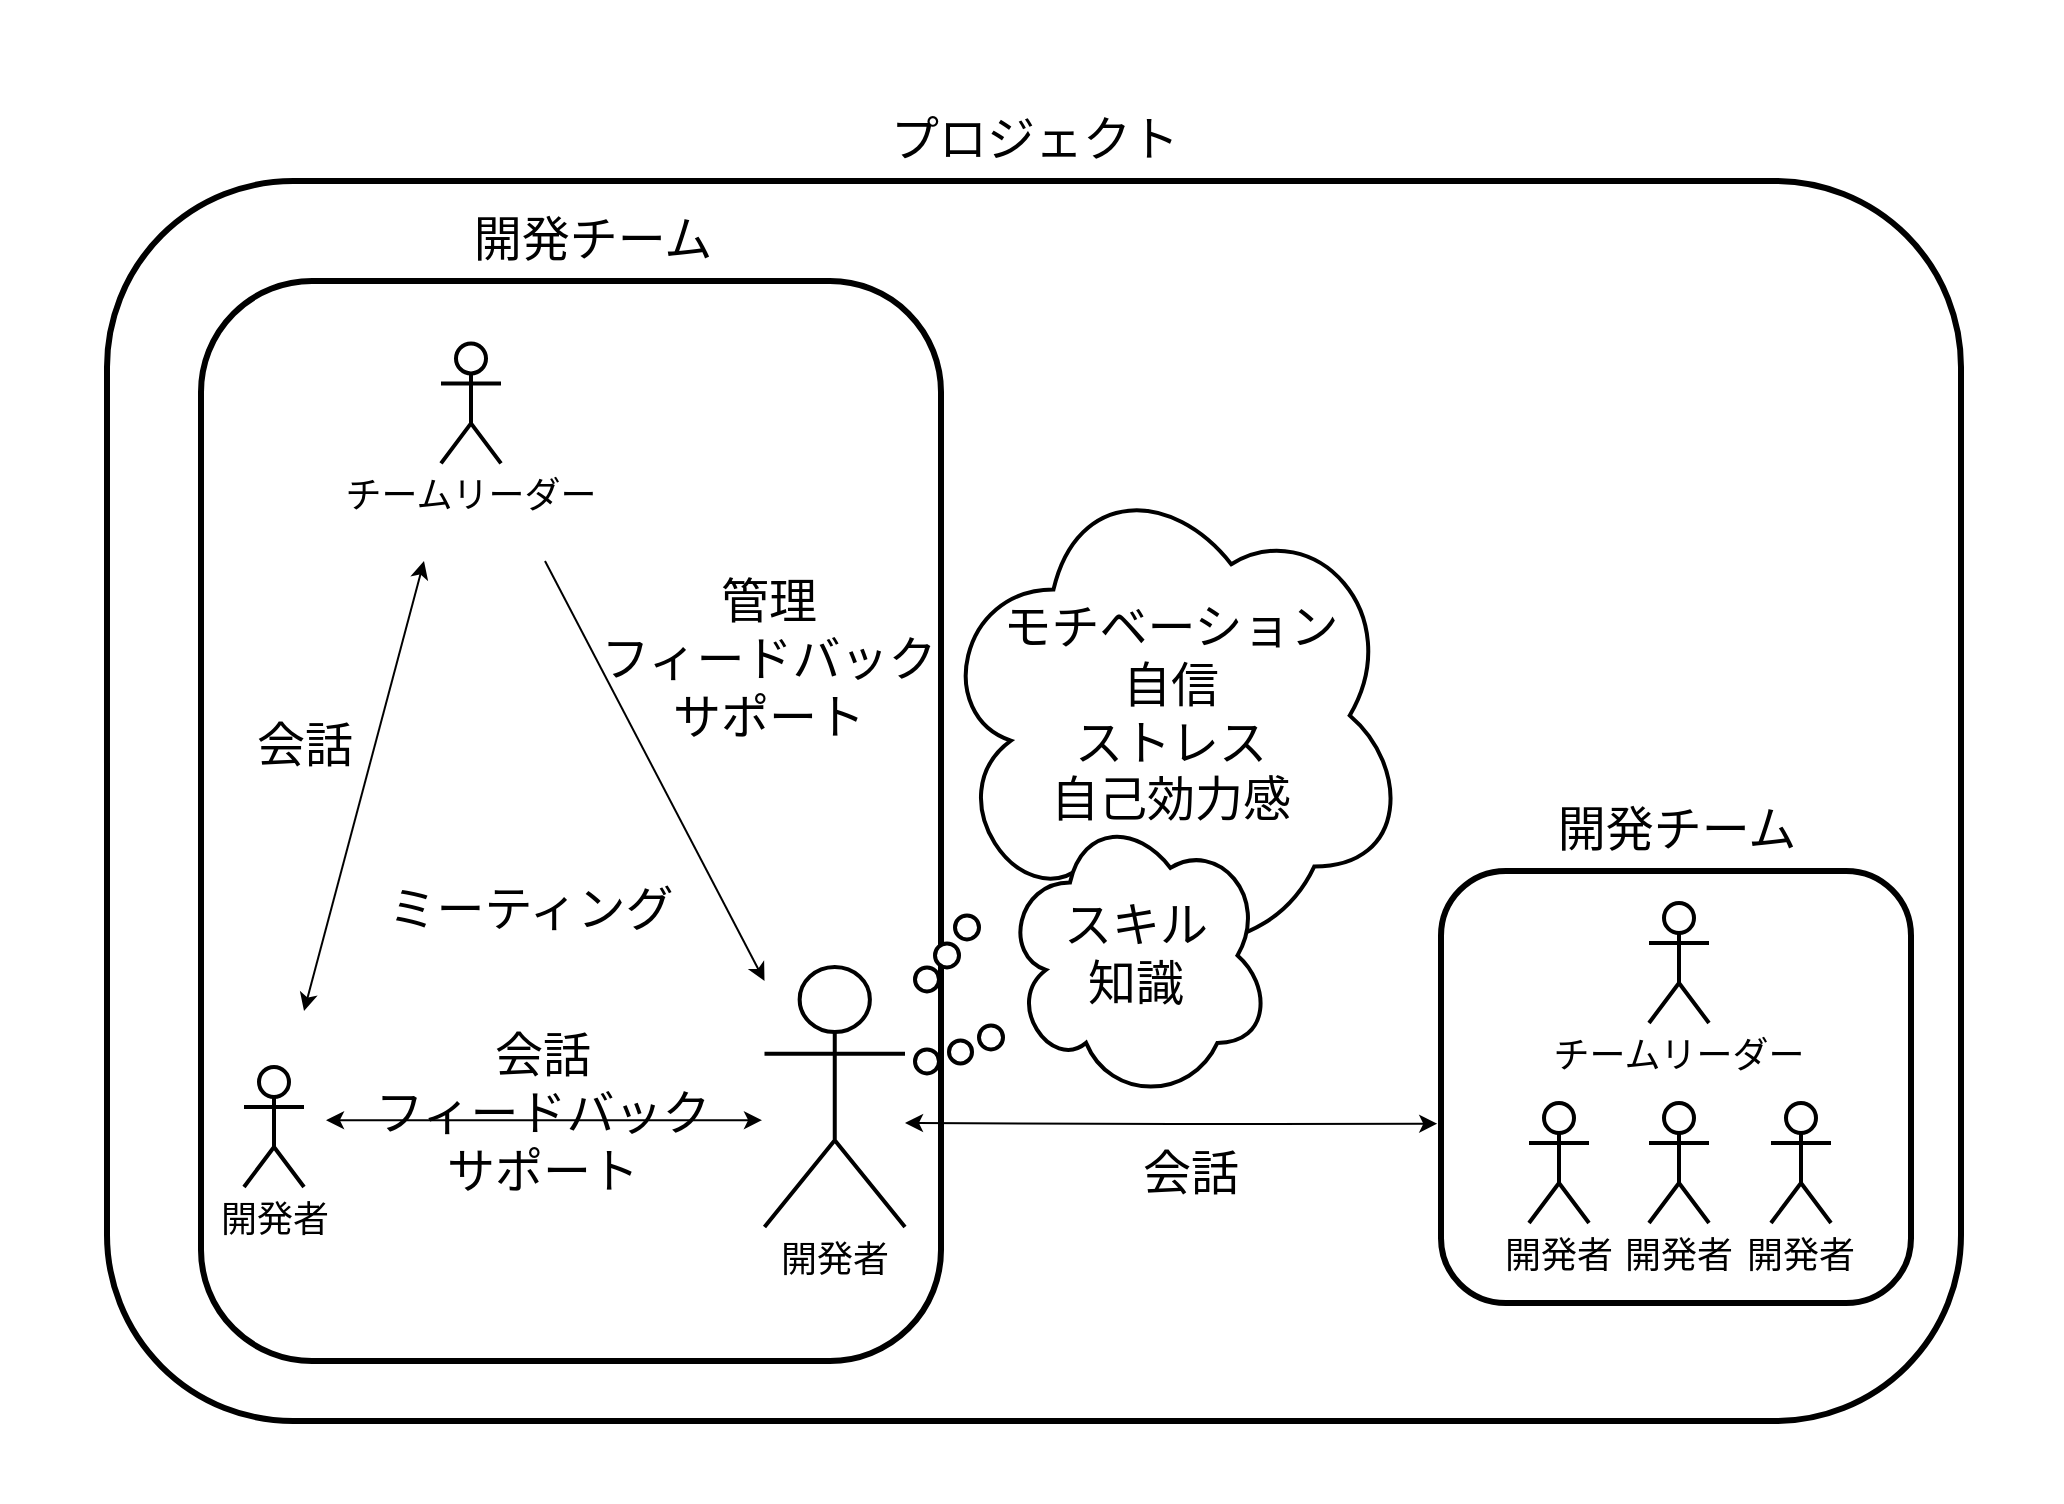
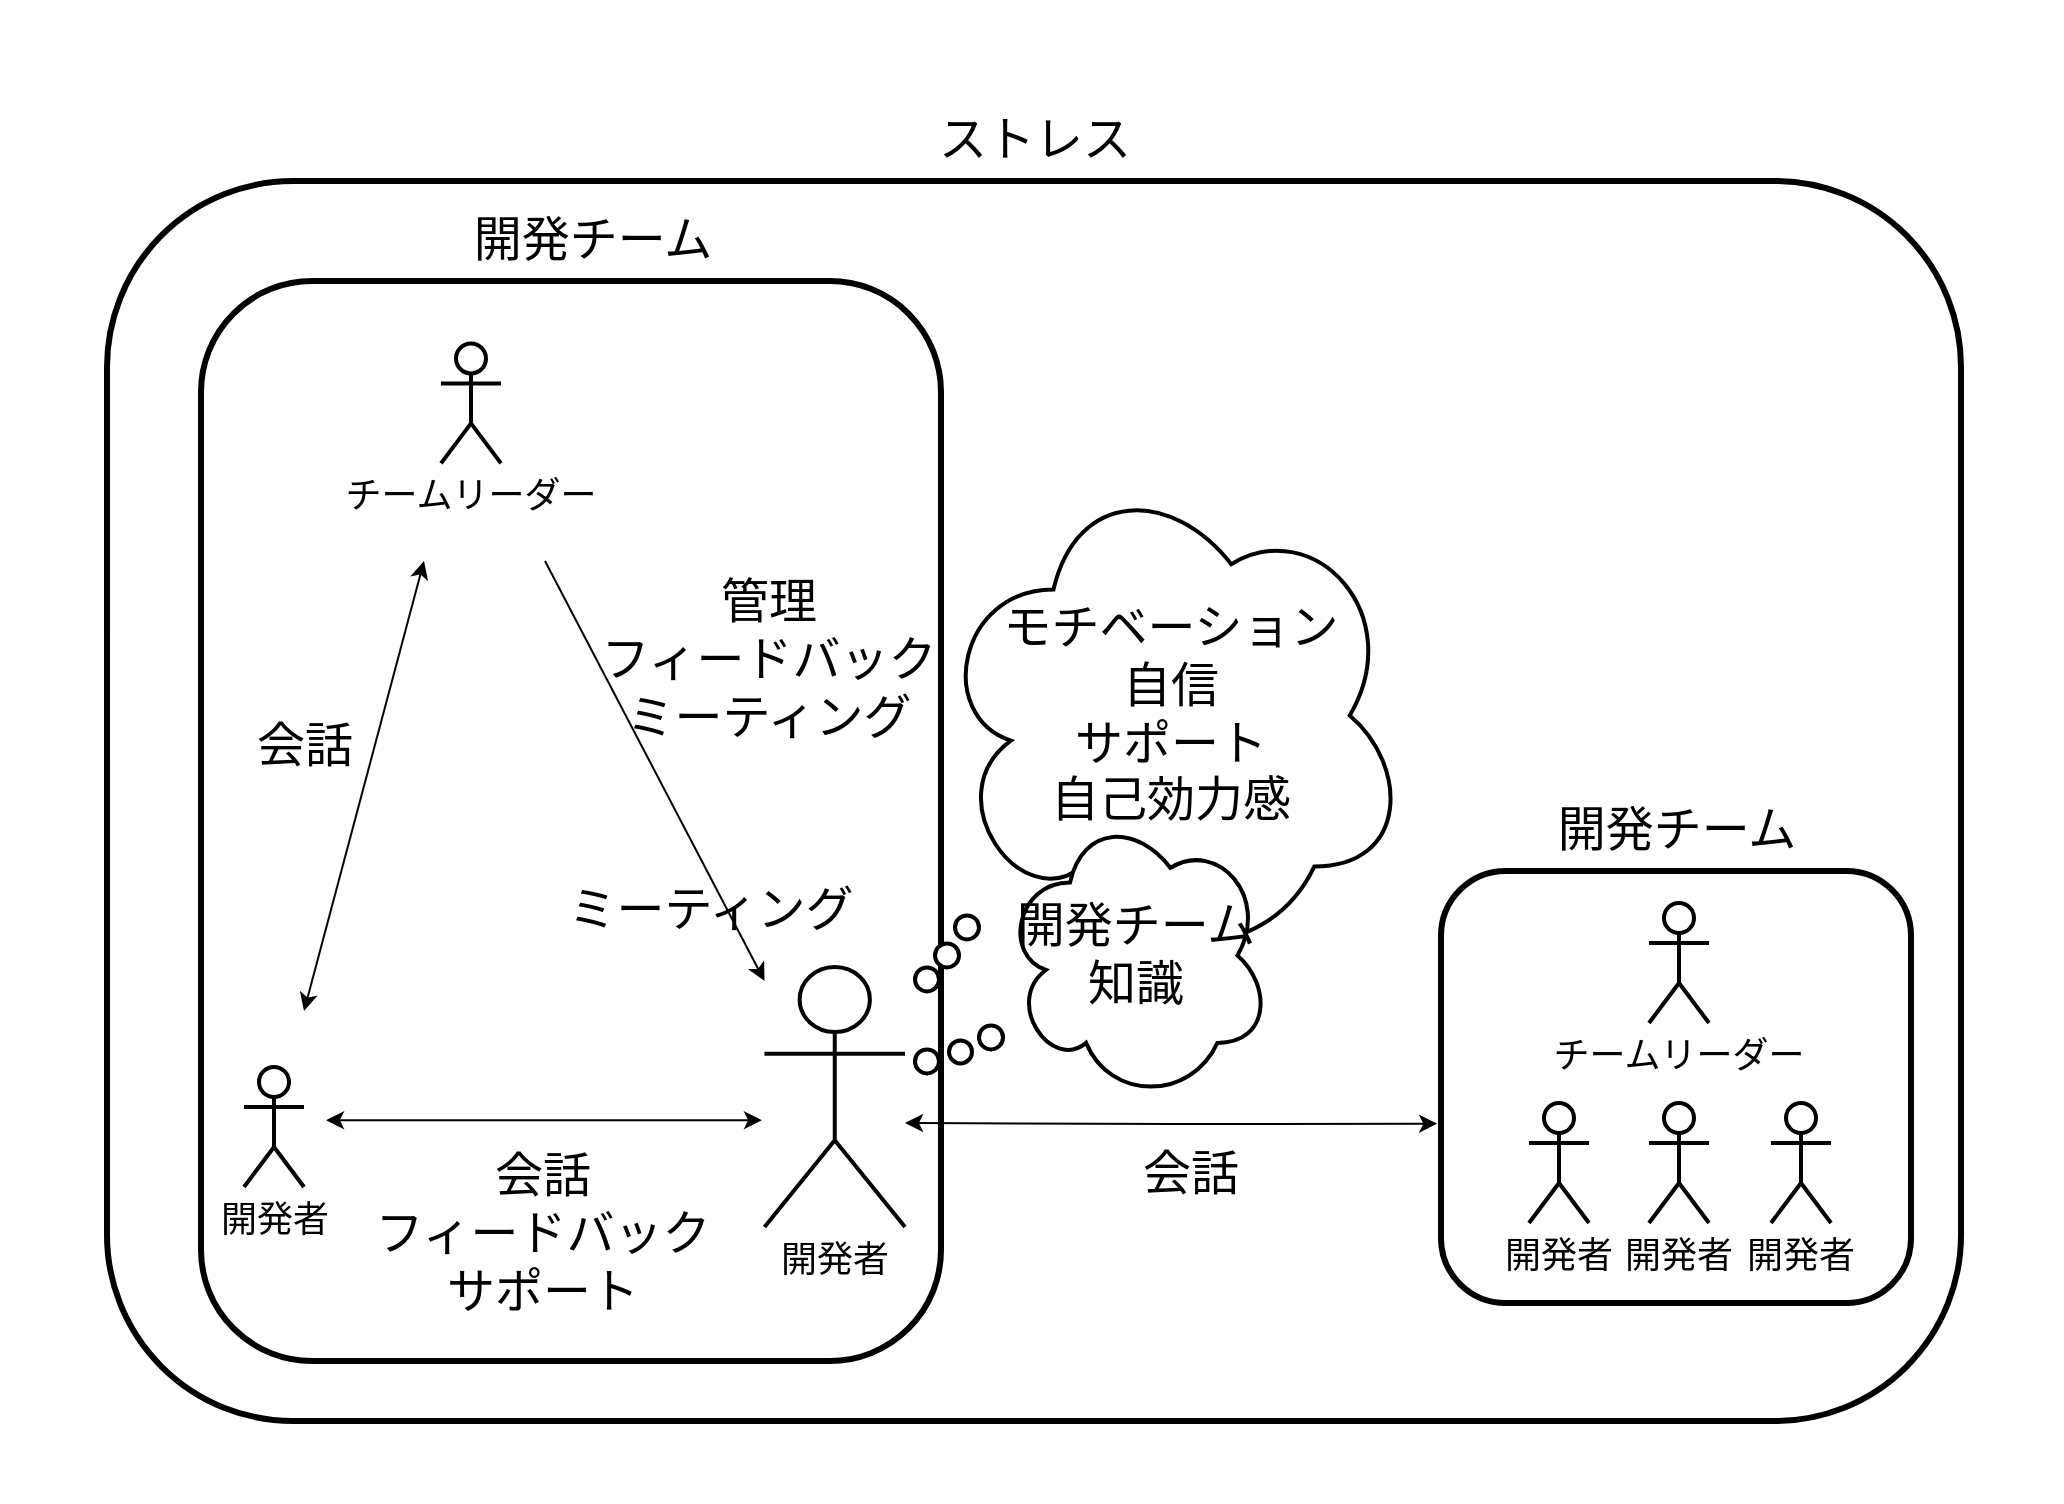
- <mxCell id="24" value="&lt;font style=&quot;font-size: 24px;&quot;&gt;プロジェクト&lt;/font&gt;" style="text;html=1;align=center;verticalAlign=middle;resizable=0;points=[];autosize=1;strokeColor=none;fillColor=none;" parent="1" vertex="1"><mxGeometry x="431.5" y="50" width="170" height="40" as="geometry" /></mxCell>
+ <mxCell id="24" value="&lt;font style=&quot;font-size: 24px;&quot;&gt;ストレス&lt;/font&gt;" style="text;html=1;align=center;verticalAlign=middle;resizable=0;points=[];autosize=1;strokeColor=none;fillColor=none;" parent="1" vertex="1"><mxGeometry x="431.5" y="50" width="170" height="40" as="geometry" /></mxCell>
- <mxCell id="21" value="&lt;font style=&quot;font-size: 24px;&quot;&gt;管理&lt;/font&gt;&lt;div&gt;&lt;font style=&quot;font-size: 24px;&quot;&gt;フィードバック&lt;/font&gt;&lt;/div&gt;&lt;div&gt;&lt;font style=&quot;font-size: 24px;&quot;&gt;サポート&lt;/font&gt;&lt;/div&gt;" style="text;html=1;align=center;verticalAlign=middle;resizable=0;points=[];autosize=1;strokeColor=none;fillColor=none;" parent="1" vertex="1"><mxGeometry x="289" y="280" width="190" height="100" as="geometry" /></mxCell>
+ <mxCell id="21" value="&lt;font style=&quot;font-size: 24px;&quot;&gt;管理&lt;/font&gt;&lt;div&gt;&lt;font style=&quot;font-size: 24px;&quot;&gt;フィードバック&lt;/font&gt;&lt;/div&gt;&lt;div&gt;&lt;font style=&quot;font-size: 24px;&quot;&gt;ミーティング&lt;/font&gt;&lt;/div&gt;" style="text;html=1;align=center;verticalAlign=middle;resizable=0;points=[];autosize=1;strokeColor=none;fillColor=none;" parent="1" vertex="1"><mxGeometry x="289" y="280" width="190" height="100" as="geometry" /></mxCell>
- <mxCell id="25" value="&lt;font style=&quot;font-size: 24px;&quot;&gt;モチベーション&lt;/font&gt;&lt;div&gt;&lt;font style=&quot;font-size: 24px;&quot;&gt;自信&lt;/font&gt;&lt;/div&gt;&lt;div&gt;&lt;font style=&quot;font-size: 24px;&quot;&gt;ストレス&lt;/font&gt;&lt;/div&gt;&lt;div&gt;&lt;font style=&quot;font-size: 24px;&quot;&gt;自己効力感&lt;/font&gt;&lt;/div&gt;" style="ellipse;shape=cloud;whiteSpace=wrap;html=1;strokeWidth=2;" parent="1" vertex="1"><mxGeometry x="467" y="231.2" width="237" height="252" as="geometry" /></mxCell>
+ <mxCell id="25" value="&lt;font style=&quot;font-size: 24px;&quot;&gt;モチベーション&lt;/font&gt;&lt;div&gt;&lt;font style=&quot;font-size: 24px;&quot;&gt;自信&lt;/font&gt;&lt;/div&gt;&lt;div&gt;&lt;font style=&quot;font-size: 24px;&quot;&gt;サポート&lt;/font&gt;&lt;/div&gt;&lt;div&gt;&lt;font style=&quot;font-size: 24px;&quot;&gt;自己効力感&lt;/font&gt;&lt;/div&gt;" style="ellipse;shape=cloud;whiteSpace=wrap;html=1;strokeWidth=2;" parent="1" vertex="1"><mxGeometry x="467" y="231.2" width="237" height="252" as="geometry" /></mxCell>
- <mxCell id="20" value="&lt;font style=&quot;font-size: 24px;&quot;&gt;ミーティング&lt;/font&gt;" style="text;html=1;align=center;verticalAlign=middle;resizable=0;points=[];autosize=1;strokeColor=none;fillColor=none;" parent="1" vertex="1"><mxGeometry x="180" y="435" width="170" height="40" as="geometry" /></mxCell>
+ <mxCell id="20" value="&lt;font style=&quot;font-size: 24px;&quot;&gt;ミーティング&lt;/font&gt;" style="text;html=1;align=center;verticalAlign=middle;resizable=0;points=[];autosize=1;strokeColor=none;fillColor=none;" parent="1" vertex="1"><mxGeometry x="270" y="435" width="170" height="40" as="geometry" /></mxCell>
- <mxCell id="29" value="&lt;font style=&quot;font-size: 24px;&quot;&gt;スキル&lt;/font&gt;&lt;div&gt;&lt;font style=&quot;font-size: 24px;&quot;&gt;知識&lt;/font&gt;&lt;/div&gt;" style="ellipse;shape=cloud;whiteSpace=wrap;html=1;strokeWidth=2;" parent="1" vertex="1"><mxGeometry x="501" y="404.3" width="134" height="145.8" as="geometry" /></mxCell>
+ <mxCell id="29" value="&lt;font style=&quot;font-size: 24px;&quot;&gt;開発チーム&lt;/font&gt;&lt;div&gt;&lt;font style=&quot;font-size: 24px;&quot;&gt;知識&lt;/font&gt;&lt;/div&gt;" style="ellipse;shape=cloud;whiteSpace=wrap;html=1;strokeWidth=2;" parent="1" vertex="1"><mxGeometry x="501" y="404.3" width="134" height="145.8" as="geometry" /></mxCell>
- <mxCell id="18" value="&lt;div&gt;&lt;font style=&quot;font-size: 24px;&quot;&gt;会話&lt;/font&gt;&lt;/div&gt;&lt;div&gt;&lt;font style=&quot;font-size: 24px;&quot;&gt;フィードバック&lt;/font&gt;&lt;/div&gt;&lt;div&gt;&lt;font style=&quot;font-size: 24px;&quot;&gt;サポート&lt;/font&gt;&lt;/div&gt;" style="text;html=1;align=center;verticalAlign=middle;resizable=0;points=[];autosize=1;strokeColor=none;fillColor=none;" parent="1" vertex="1"><mxGeometry x="175.5" y="507" width="190" height="100" as="geometry" /></mxCell>
+ <mxCell id="18" value="&lt;div&gt;&lt;font style=&quot;font-size: 24px;&quot;&gt;会話&lt;/font&gt;&lt;/div&gt;&lt;div&gt;&lt;font style=&quot;font-size: 24px;&quot;&gt;フィードバック&lt;/font&gt;&lt;/div&gt;&lt;div&gt;&lt;font style=&quot;font-size: 24px;&quot;&gt;サポート&lt;/font&gt;&lt;/div&gt;" style="text;html=1;align=center;verticalAlign=middle;resizable=0;points=[];autosize=1;strokeColor=none;fillColor=none;" parent="1" vertex="1"><mxGeometry x="175.5" y="567" width="190" height="100" as="geometry" /></mxCell>
